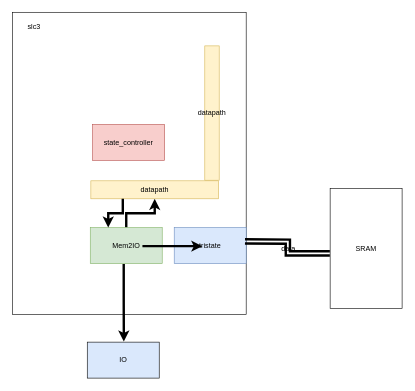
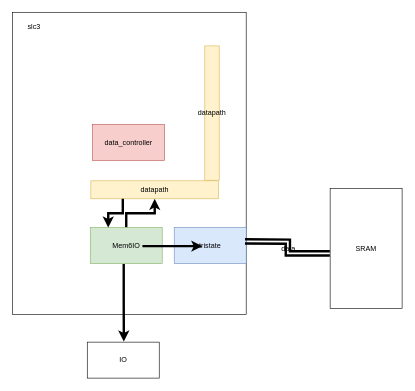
- <mxCell id="7" value="state_controller" style="whiteSpace=wrap;html=1;fillColor=#f8cecc;strokeColor=#b85450;" vertex="1" parent="1"><mxGeometry x="154" y="207" width="120" height="60" as="geometry" /></mxCell>
+ <mxCell id="7" value="data_controller" style="whiteSpace=wrap;html=1;fillColor=#f8cecc;strokeColor=#b85450;" vertex="1" parent="1"><mxGeometry x="154" y="207" width="120" height="60" as="geometry" /></mxCell>
- <mxCell id="6" value="Mem2IO" style="whiteSpace=wrap;html=1;fillColor=#d5e8d4;strokeColor=#82b366;" vertex="1" parent="1"><mxGeometry x="150" y="379" width="120" height="60" as="geometry" /></mxCell>
+ <mxCell id="6" value="Mem6IO" style="whiteSpace=wrap;html=1;fillColor=#d5e8d4;strokeColor=#82b366;" vertex="1" parent="1"><mxGeometry x="150" y="379" width="120" height="60" as="geometry" /></mxCell>
- <mxCell id="15" value="IO" style="whiteSpace=wrap;html=1;fillColor=#dae8fc;" vertex="1" parent="1"><mxGeometry x="145" y="570" width="120" height="60" as="geometry" /></mxCell>
+ <mxCell id="15" value="IO" style="whiteSpace=wrap;html=1;" vertex="1" parent="1"><mxGeometry x="145" y="570" width="120" height="60" as="geometry" /></mxCell>
